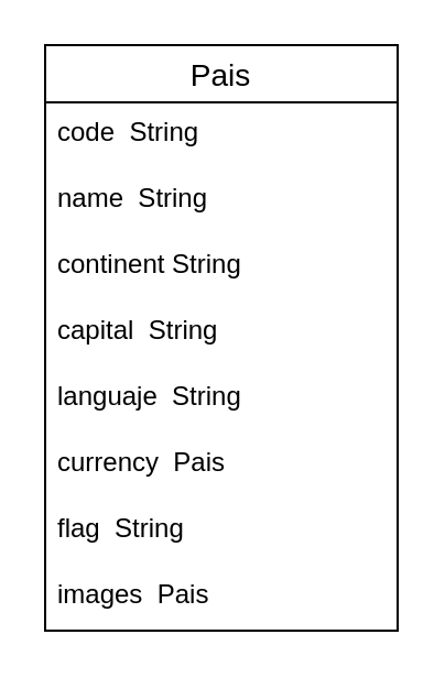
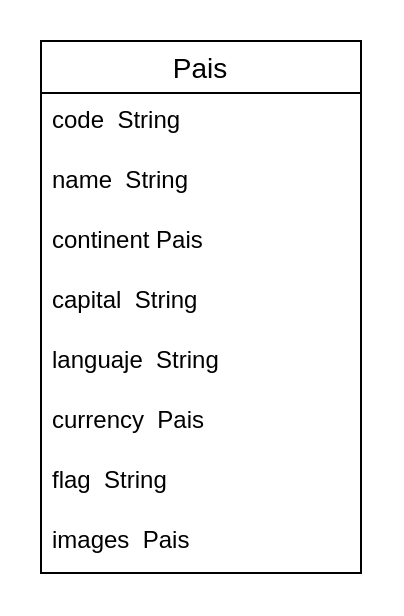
- <mxCell id="5" value="continent String" style="text;strokeColor=none;fillColor=none;spacingLeft=4;spacingRight=4;overflow=hidden;rotatable=0;points=[[0,0.5],[1,0.5]];portConstraint=eastwest;fontSize=12;whiteSpace=wrap;html=1;" parent="2" vertex="1"><mxGeometry y="86" width="160" height="30" as="geometry" /></mxCell>
+ <mxCell id="5" value="continent Pais" style="text;strokeColor=none;fillColor=none;spacingLeft=4;spacingRight=4;overflow=hidden;rotatable=0;points=[[0,0.5],[1,0.5]];portConstraint=eastwest;fontSize=12;whiteSpace=wrap;html=1;" parent="2" vertex="1"><mxGeometry y="86" width="160" height="30" as="geometry" /></mxCell>
